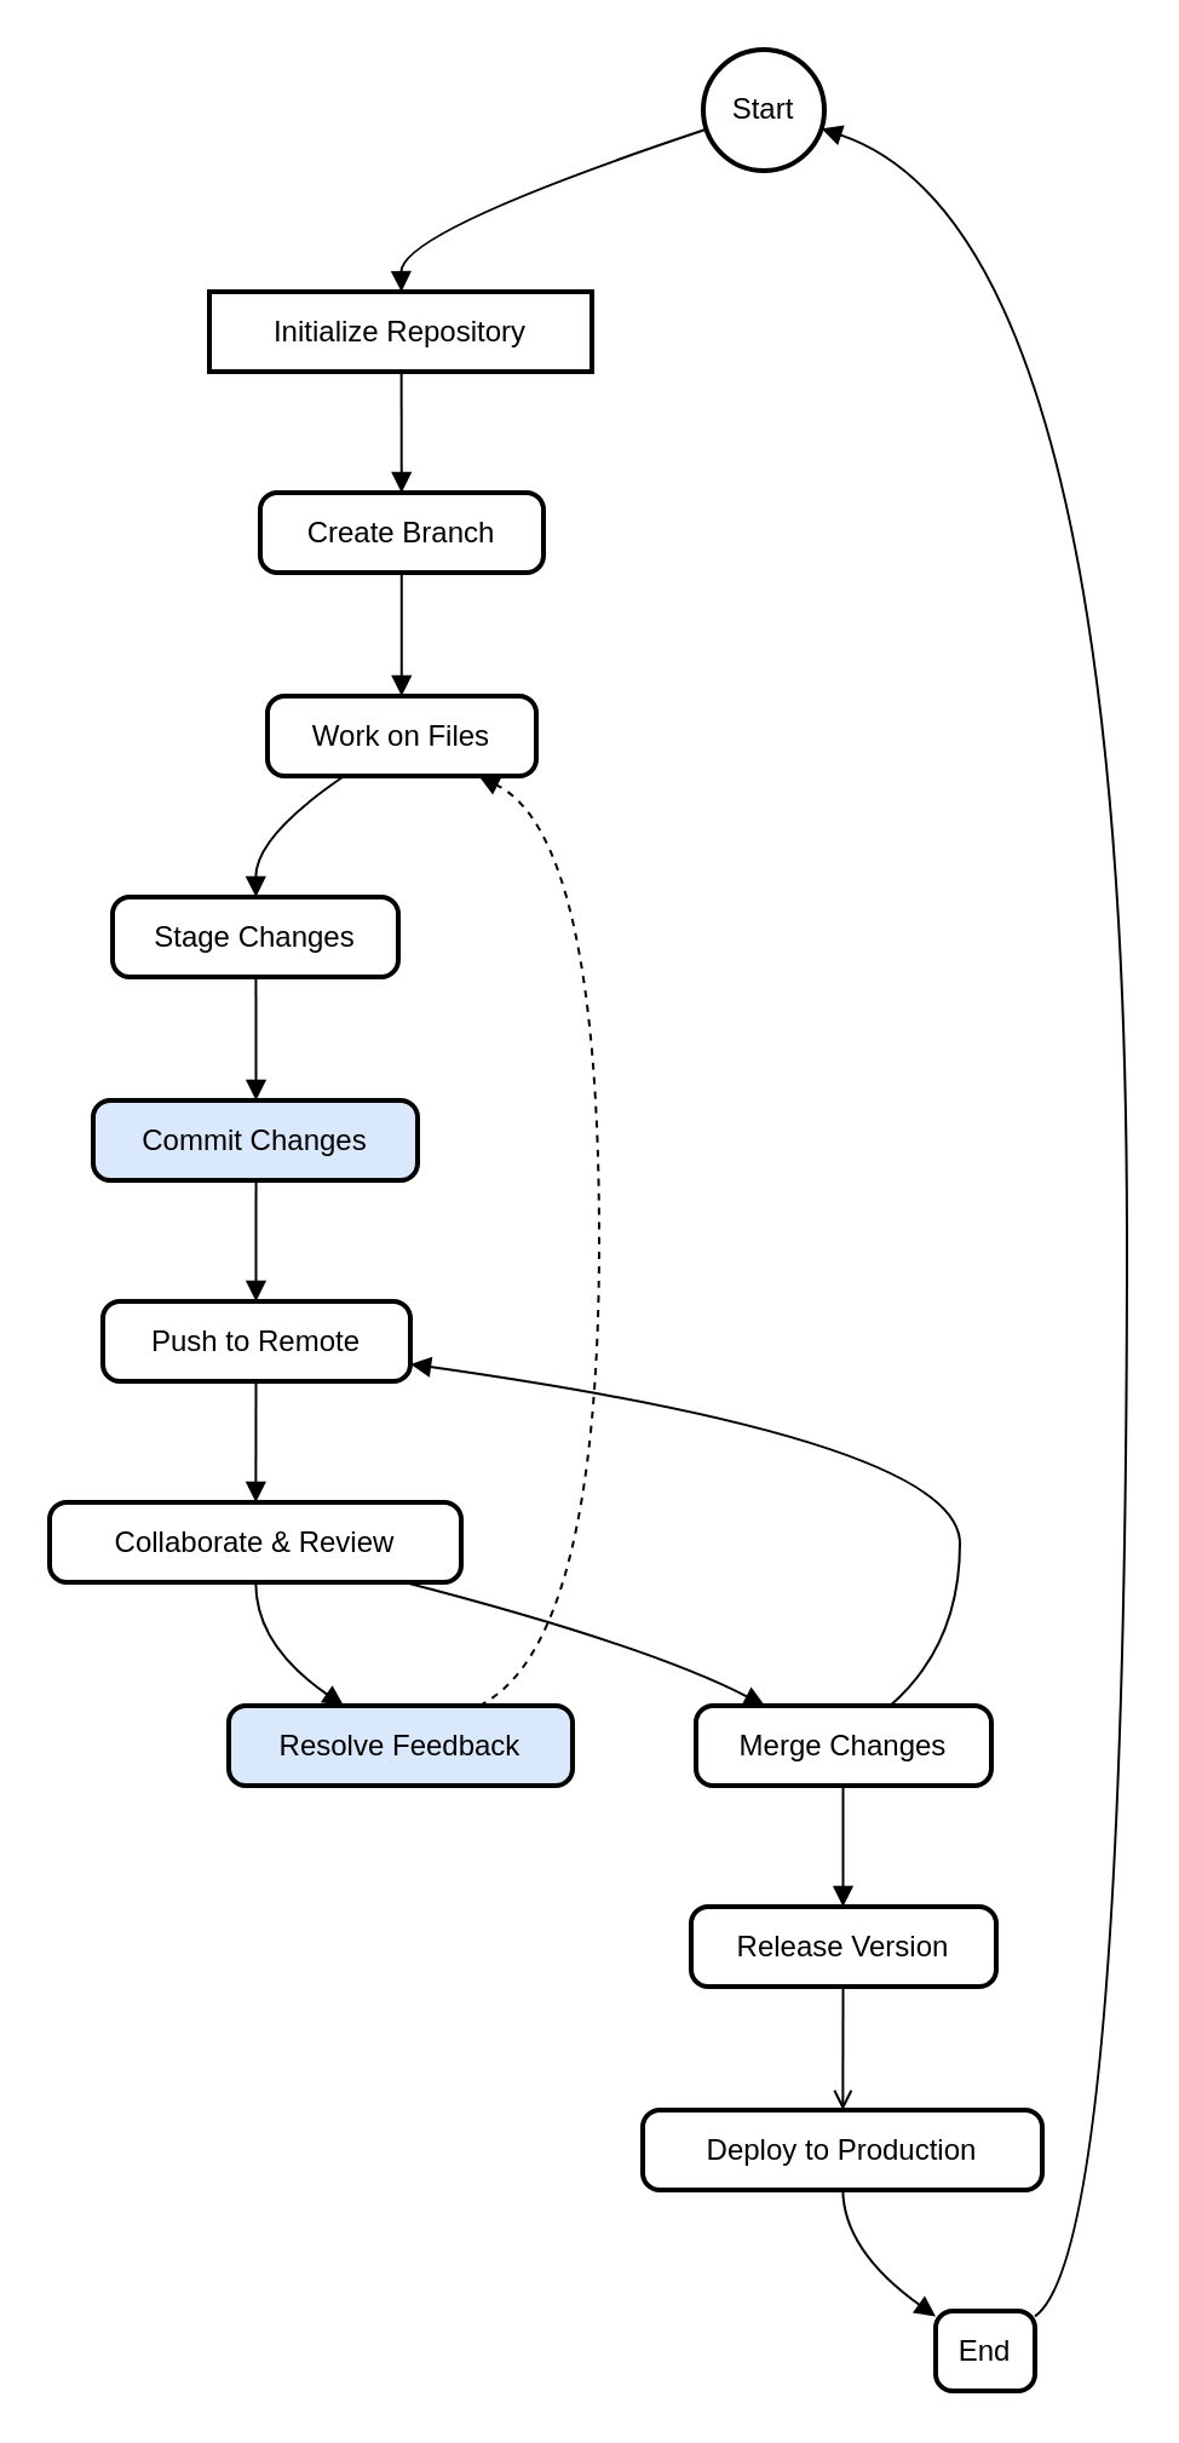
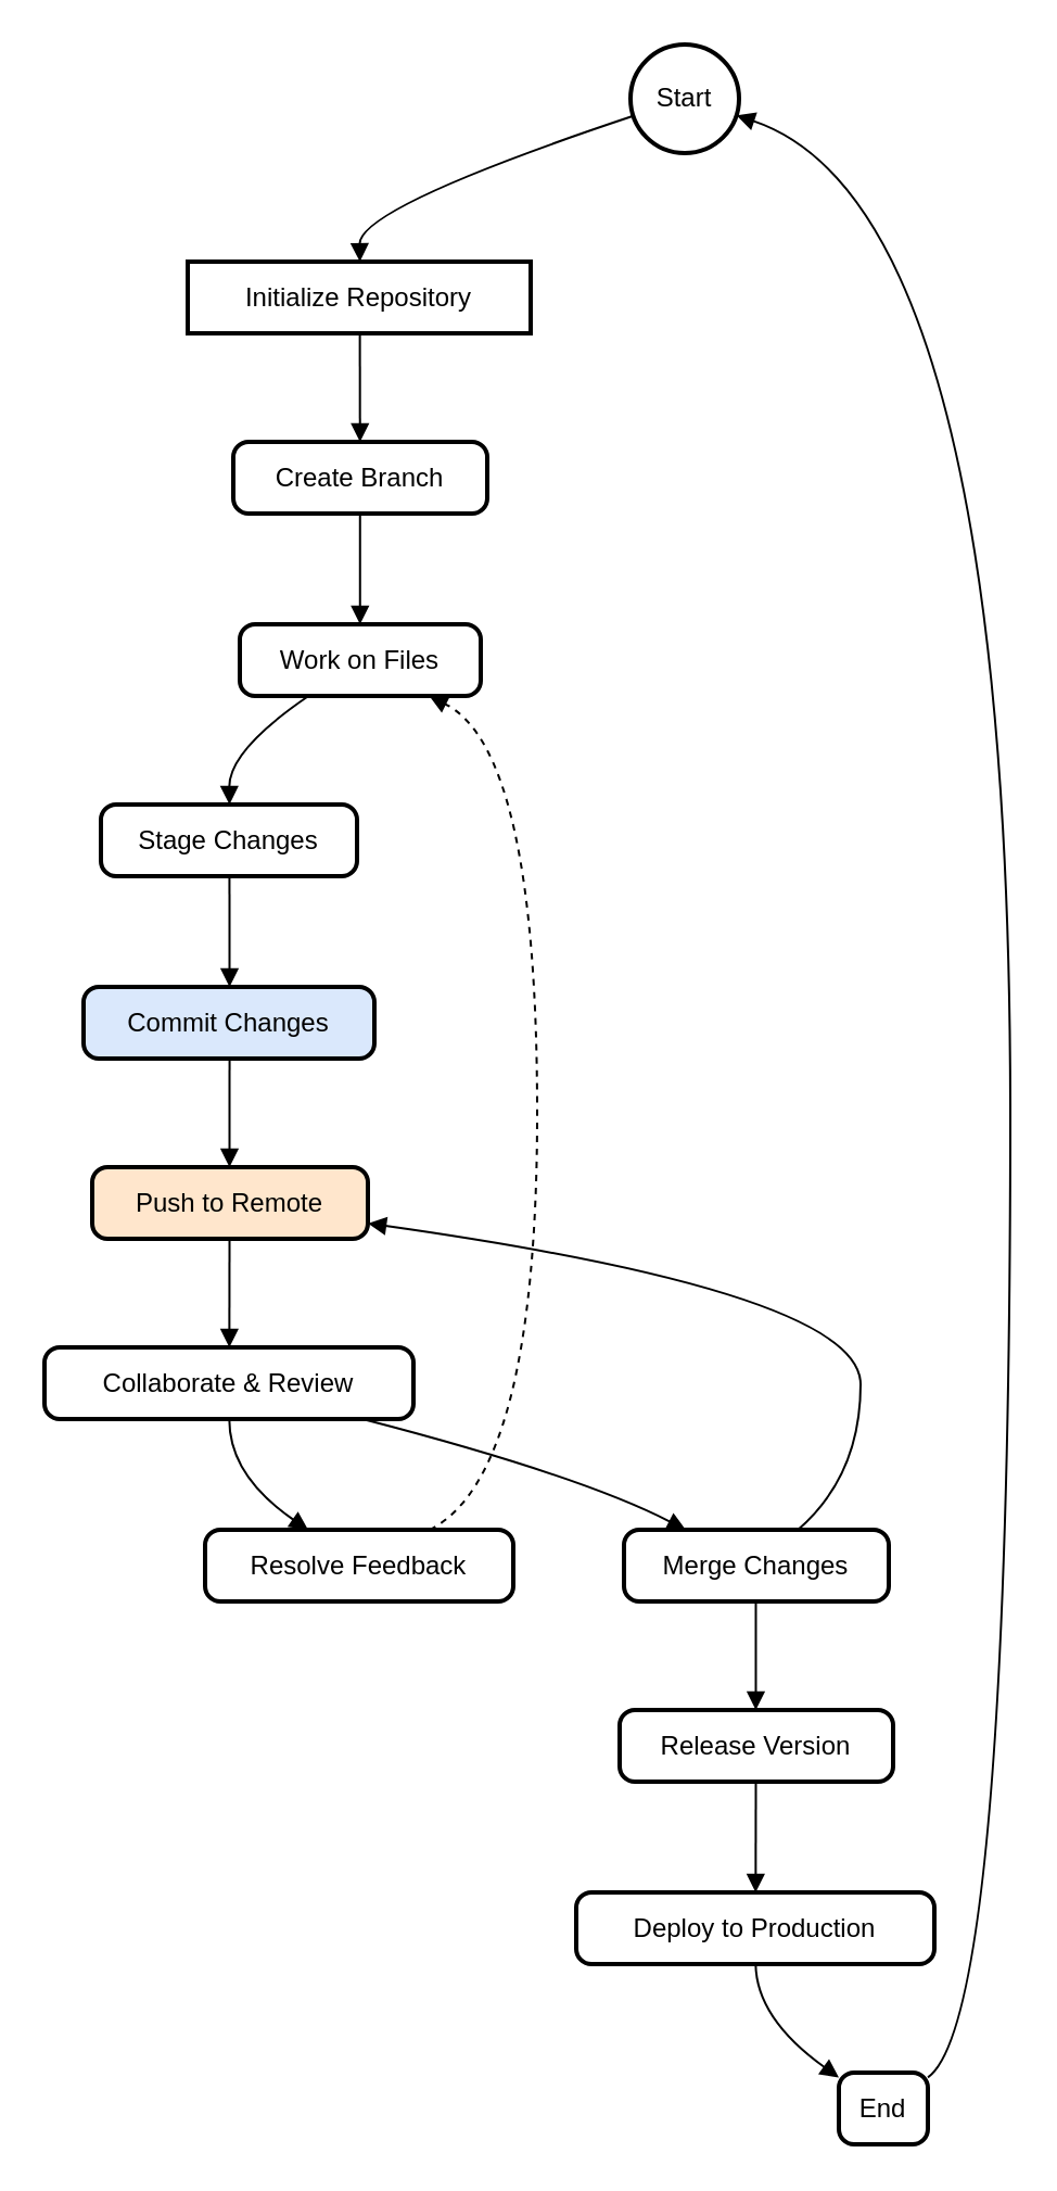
- <mxCell id="8" value="Push to Remote" style="rounded=1;absoluteArcSize=1;arcSize=14;whiteSpace=wrap;strokeWidth=2;" vertex="1" parent="1"><mxGeometry x="42" y="537" width="127" height="33" as="geometry" /></mxCell>
+ <mxCell id="8" value="Push to Remote" style="rounded=1;absoluteArcSize=1;arcSize=14;whiteSpace=wrap;strokeWidth=2;fillColor=#ffe6cc;" vertex="1" parent="1"><mxGeometry x="42" y="537" width="127" height="33" as="geometry" /></mxCell>
- <mxCell id="10" value="Resolve Feedback" style="rounded=1;absoluteArcSize=1;arcSize=14;whiteSpace=wrap;strokeWidth=2;fillColor=#dae8fc;" vertex="1" parent="1"><mxGeometry x="94" y="704" width="142" height="33" as="geometry" /></mxCell>
+ <mxCell id="10" value="Resolve Feedback" style="rounded=1;absoluteArcSize=1;arcSize=14;whiteSpace=wrap;strokeWidth=2;" vertex="1" parent="1"><mxGeometry x="94" y="704" width="142" height="33" as="geometry" /></mxCell>
- <mxCell id="27" value="" style="curved=1;startArrow=none;endArrow=open;exitX=0.498;exitY=1.02;entryX=0.501;entryY=-0.01;" edge="1" parent="1" source="12" target="13"><mxGeometry relative="1" as="geometry"><Array as="points" /></mxGeometry></mxCell>
+ <mxCell id="27" value="" style="curved=1;startArrow=none;endArrow=block;exitX=0.498;exitY=1.02;entryX=0.501;entryY=-0.01;" edge="1" parent="1" source="12" target="13"><mxGeometry relative="1" as="geometry"><Array as="points" /></mxGeometry></mxCell>
